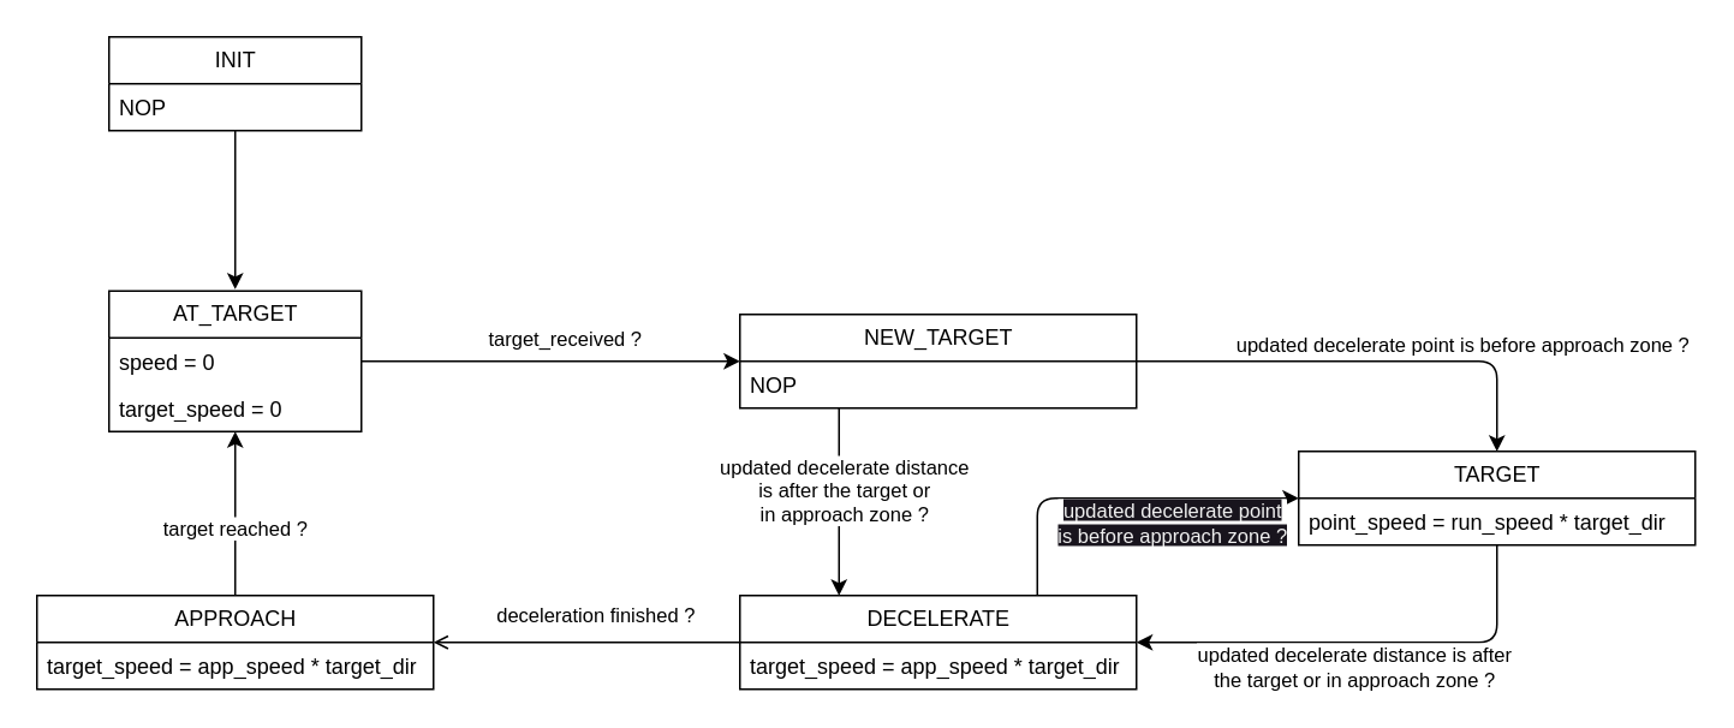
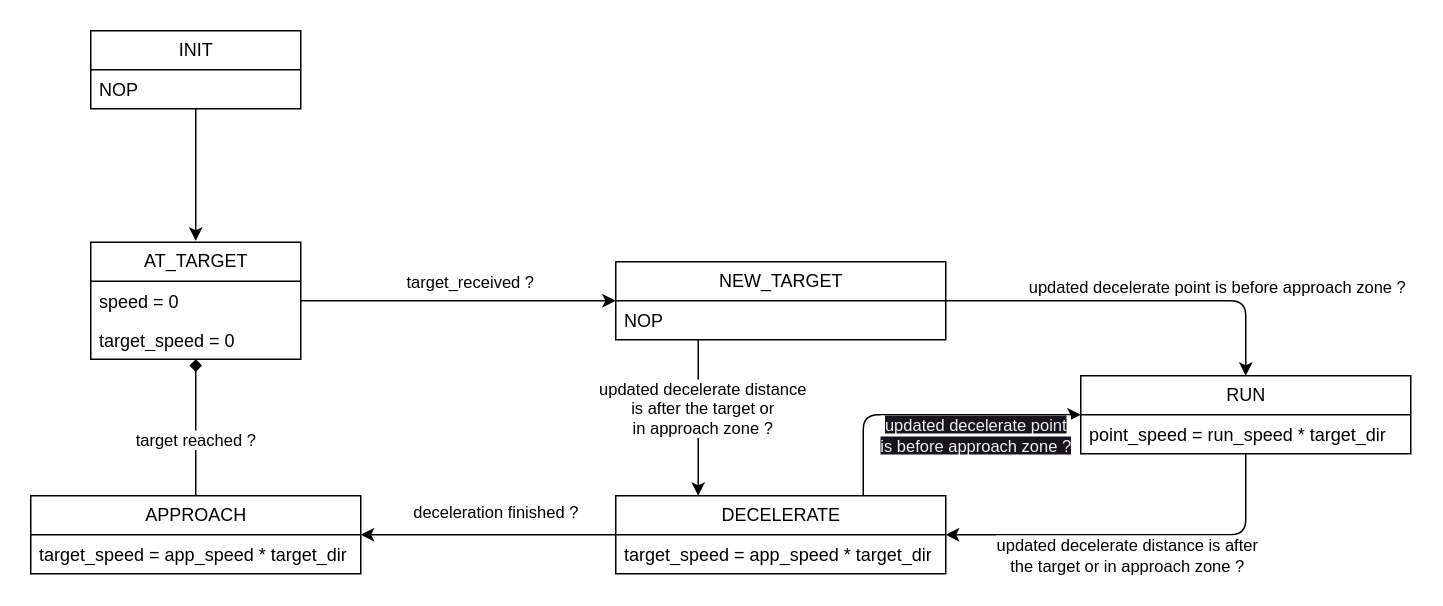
- <mxCell id="25" style="edgeStyle=none;html=1;entryX=0.5;entryY=1;entryDx=0;entryDy=0;" edge="1" parent="1" source="27" target="5"><mxGeometry relative="1" as="geometry" /></mxCell>
+ <mxCell id="25" style="edgeStyle=none;html=1;entryX=0.5;entryY=1;entryDx=0;entryDy=0;endArrow=diamond;" edge="1" parent="1" source="27" target="5"><mxGeometry relative="1" as="geometry" /></mxCell>
- <mxCell id="18" value="TARGET" style="swimlane;fontStyle=0;childLayout=stackLayout;horizontal=1;startSize=26;fillColor=none;horizontalStack=0;resizeParent=1;resizeParentMax=0;resizeLast=0;collapsible=1;marginBottom=0;html=1;" vertex="1" parent="1"><mxGeometry x="720" y="250" width="220" height="52" as="geometry" /></mxCell>
+ <mxCell id="18" value="RUN" style="swimlane;fontStyle=0;childLayout=stackLayout;horizontal=1;startSize=26;fillColor=none;horizontalStack=0;resizeParent=1;resizeParentMax=0;resizeLast=0;collapsible=1;marginBottom=0;html=1;" vertex="1" parent="1"><mxGeometry x="720" y="250" width="220" height="52" as="geometry" /></mxCell>
- <mxCell id="20" style="edgeStyle=none;html=1;entryX=1;entryY=0.5;entryDx=0;entryDy=0;endArrow=open;" edge="1" parent="1" source="23" target="27"><mxGeometry relative="1" as="geometry" /></mxCell>
+ <mxCell id="20" style="edgeStyle=none;html=1;entryX=1;entryY=0.5;entryDx=0;entryDy=0;" edge="1" parent="1" source="23" target="27"><mxGeometry relative="1" as="geometry" /></mxCell>
